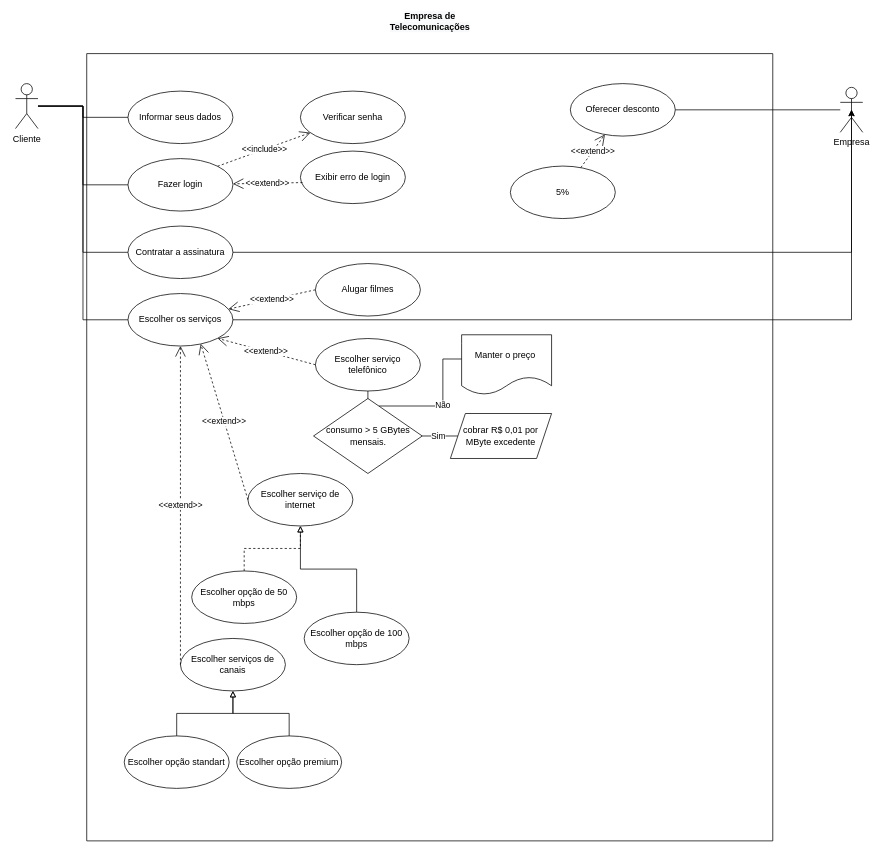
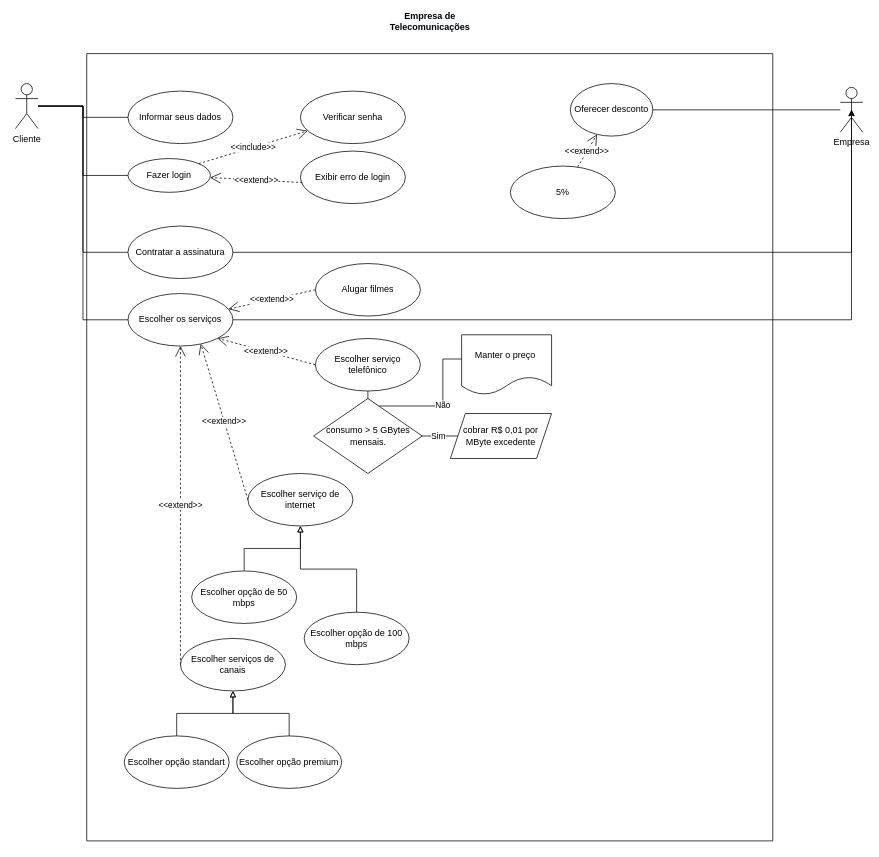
- <mxCell id="33" value="Oferecer desconto" style="ellipse;whiteSpace=wrap;html=1;" vertex="1" parent="2"><mxGeometry x="645" y="40" width="140" height="70" as="geometry" /></mxCell>
+ <mxCell id="33" value="Oferecer desconto" style="ellipse;whiteSpace=wrap;html=1;" vertex="1" parent="2"><mxGeometry x="645" y="40" width="110" height="70" as="geometry" /></mxCell>
- <mxCell id="4" value="Fazer login" style="ellipse;whiteSpace=wrap;html=1;" vertex="1" parent="2"><mxGeometry x="55" y="140" width="140" height="70" as="geometry" /></mxCell>
+ <mxCell id="4" value="Fazer login" style="ellipse;whiteSpace=wrap;html=1;" vertex="1" parent="2"><mxGeometry x="55" y="140" width="110" height="45" as="geometry" /></mxCell>
- <mxCell id="24" style="edgeStyle=orthogonalEdgeStyle;rounded=0;orthogonalLoop=1;jettySize=auto;html=1;endArrow=block;endFill=0;exitX=0.5;exitY=0;exitDx=0;exitDy=0;entryX=0.5;entryY=1;entryDx=0;entryDy=0;dashed=1;" edge="1" parent="2" source="22" target="13"><mxGeometry relative="1" as="geometry"><mxPoint x="200" y="680" as="sourcePoint" /><mxPoint x="275" y="620" as="targetPoint" /></mxGeometry></mxCell>
+ <mxCell id="24" style="edgeStyle=orthogonalEdgeStyle;rounded=0;orthogonalLoop=1;jettySize=auto;html=1;endArrow=block;endFill=0;exitX=0.5;exitY=0;exitDx=0;exitDy=0;entryX=0.5;entryY=1;entryDx=0;entryDy=0;" edge="1" parent="2" source="22" target="13"><mxGeometry relative="1" as="geometry"><mxPoint x="200" y="680" as="sourcePoint" /><mxPoint x="275" y="620" as="targetPoint" /></mxGeometry></mxCell>
